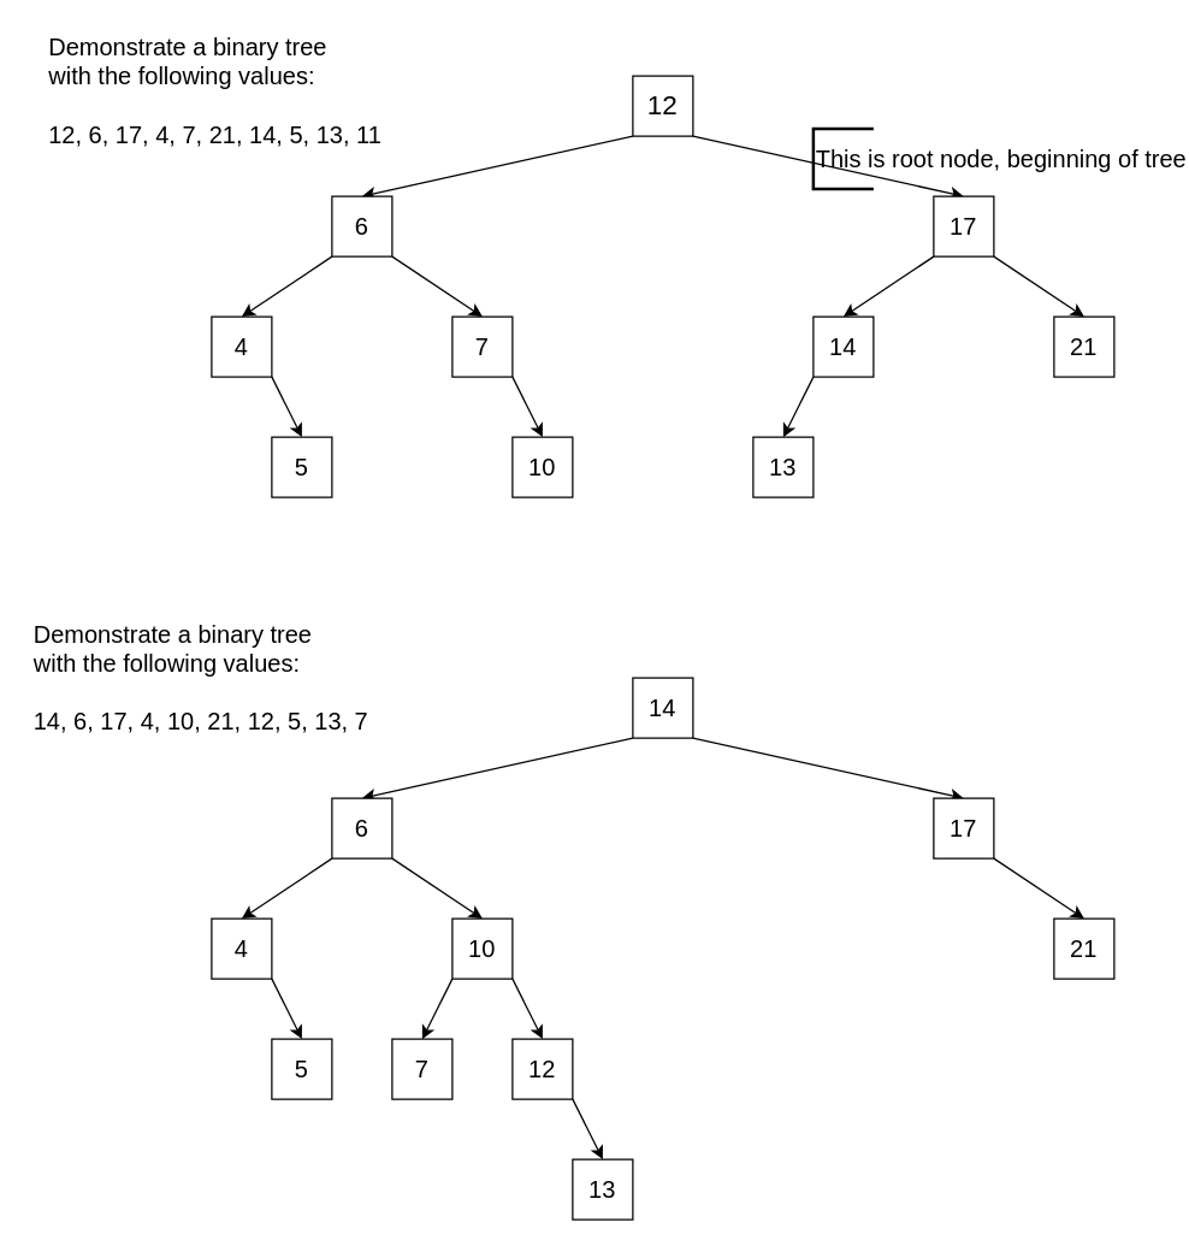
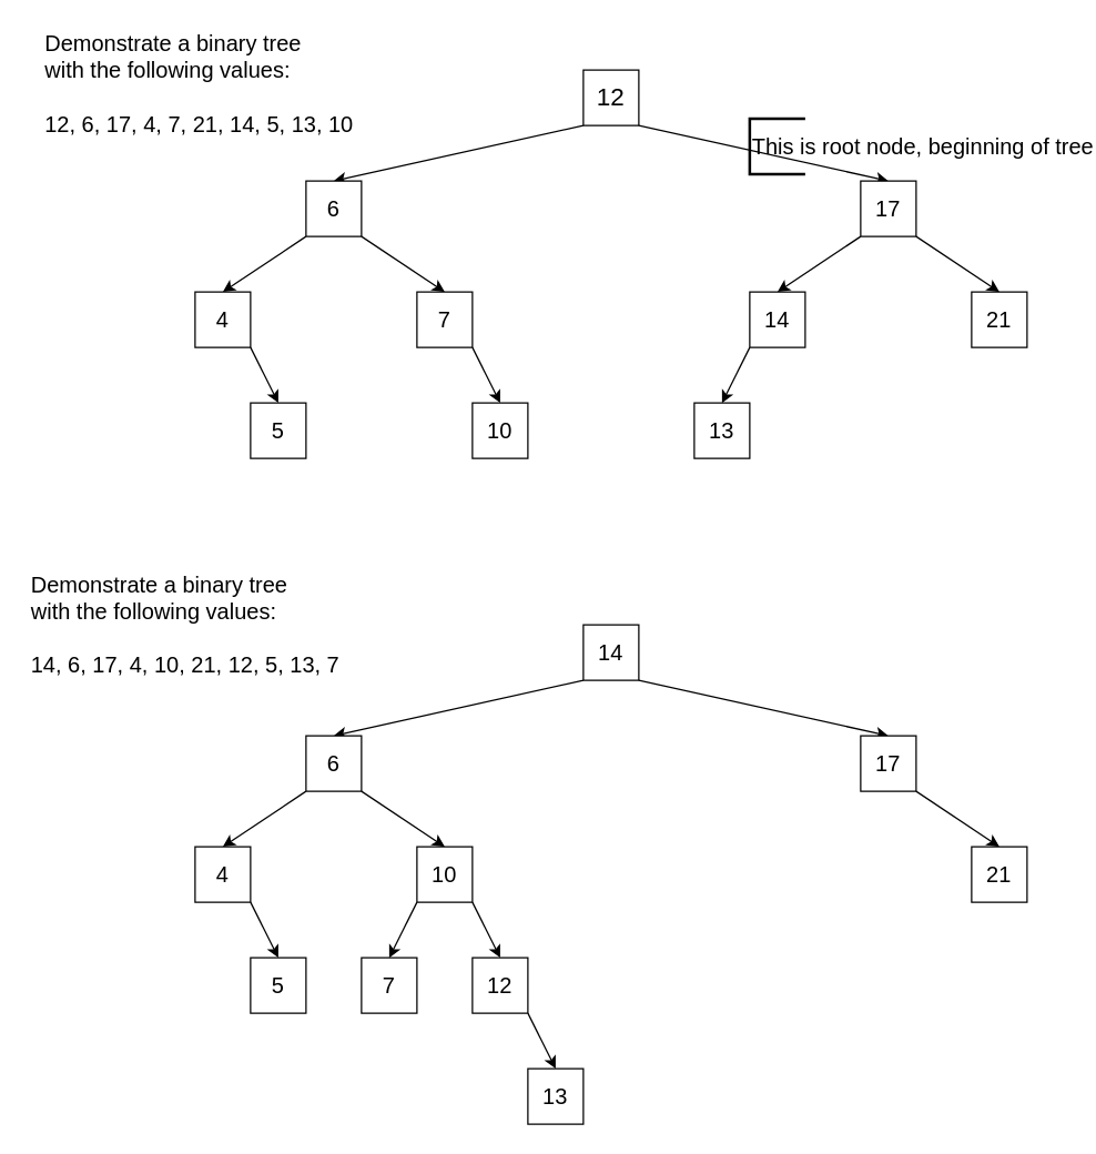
- <mxCell id="2" value="&lt;div style=&quot;font-size: 16px;&quot;&gt;Demonstrate a binary tree&lt;/div&gt;&lt;div style=&quot;font-size: 16px;&quot;&gt;with the following values:&lt;/div&gt;&lt;div style=&quot;font-size: 16px;&quot;&gt;&lt;br style=&quot;font-size: 16px;&quot;&gt;&lt;/div&gt;&lt;div style=&quot;font-size: 16px;&quot;&gt;12, 6, 17, 4, 7, 21, 14, 5, 13, 11&lt;br style=&quot;font-size: 16px;&quot;&gt;&lt;/div&gt;" style="text;html=1;align=left;verticalAlign=middle;resizable=0;points=[];autosize=1;fontSize=16;" vertex="1" parent="1"><mxGeometry x="30" y="20" width="240" height="80" as="geometry" /></mxCell>
+ <mxCell id="2" value="&lt;div style=&quot;font-size: 16px;&quot;&gt;Demonstrate a binary tree&lt;/div&gt;&lt;div style=&quot;font-size: 16px;&quot;&gt;with the following values:&lt;/div&gt;&lt;div style=&quot;font-size: 16px;&quot;&gt;&lt;br style=&quot;font-size: 16px;&quot;&gt;&lt;/div&gt;&lt;div style=&quot;font-size: 16px;&quot;&gt;12, 6, 17, 4, 7, 21, 14, 5, 13, 10&lt;br style=&quot;font-size: 16px;&quot;&gt;&lt;/div&gt;" style="text;html=1;align=left;verticalAlign=middle;resizable=0;points=[];autosize=1;fontSize=16;" vertex="1" parent="1"><mxGeometry x="30" y="20" width="240" height="80" as="geometry" /></mxCell>
